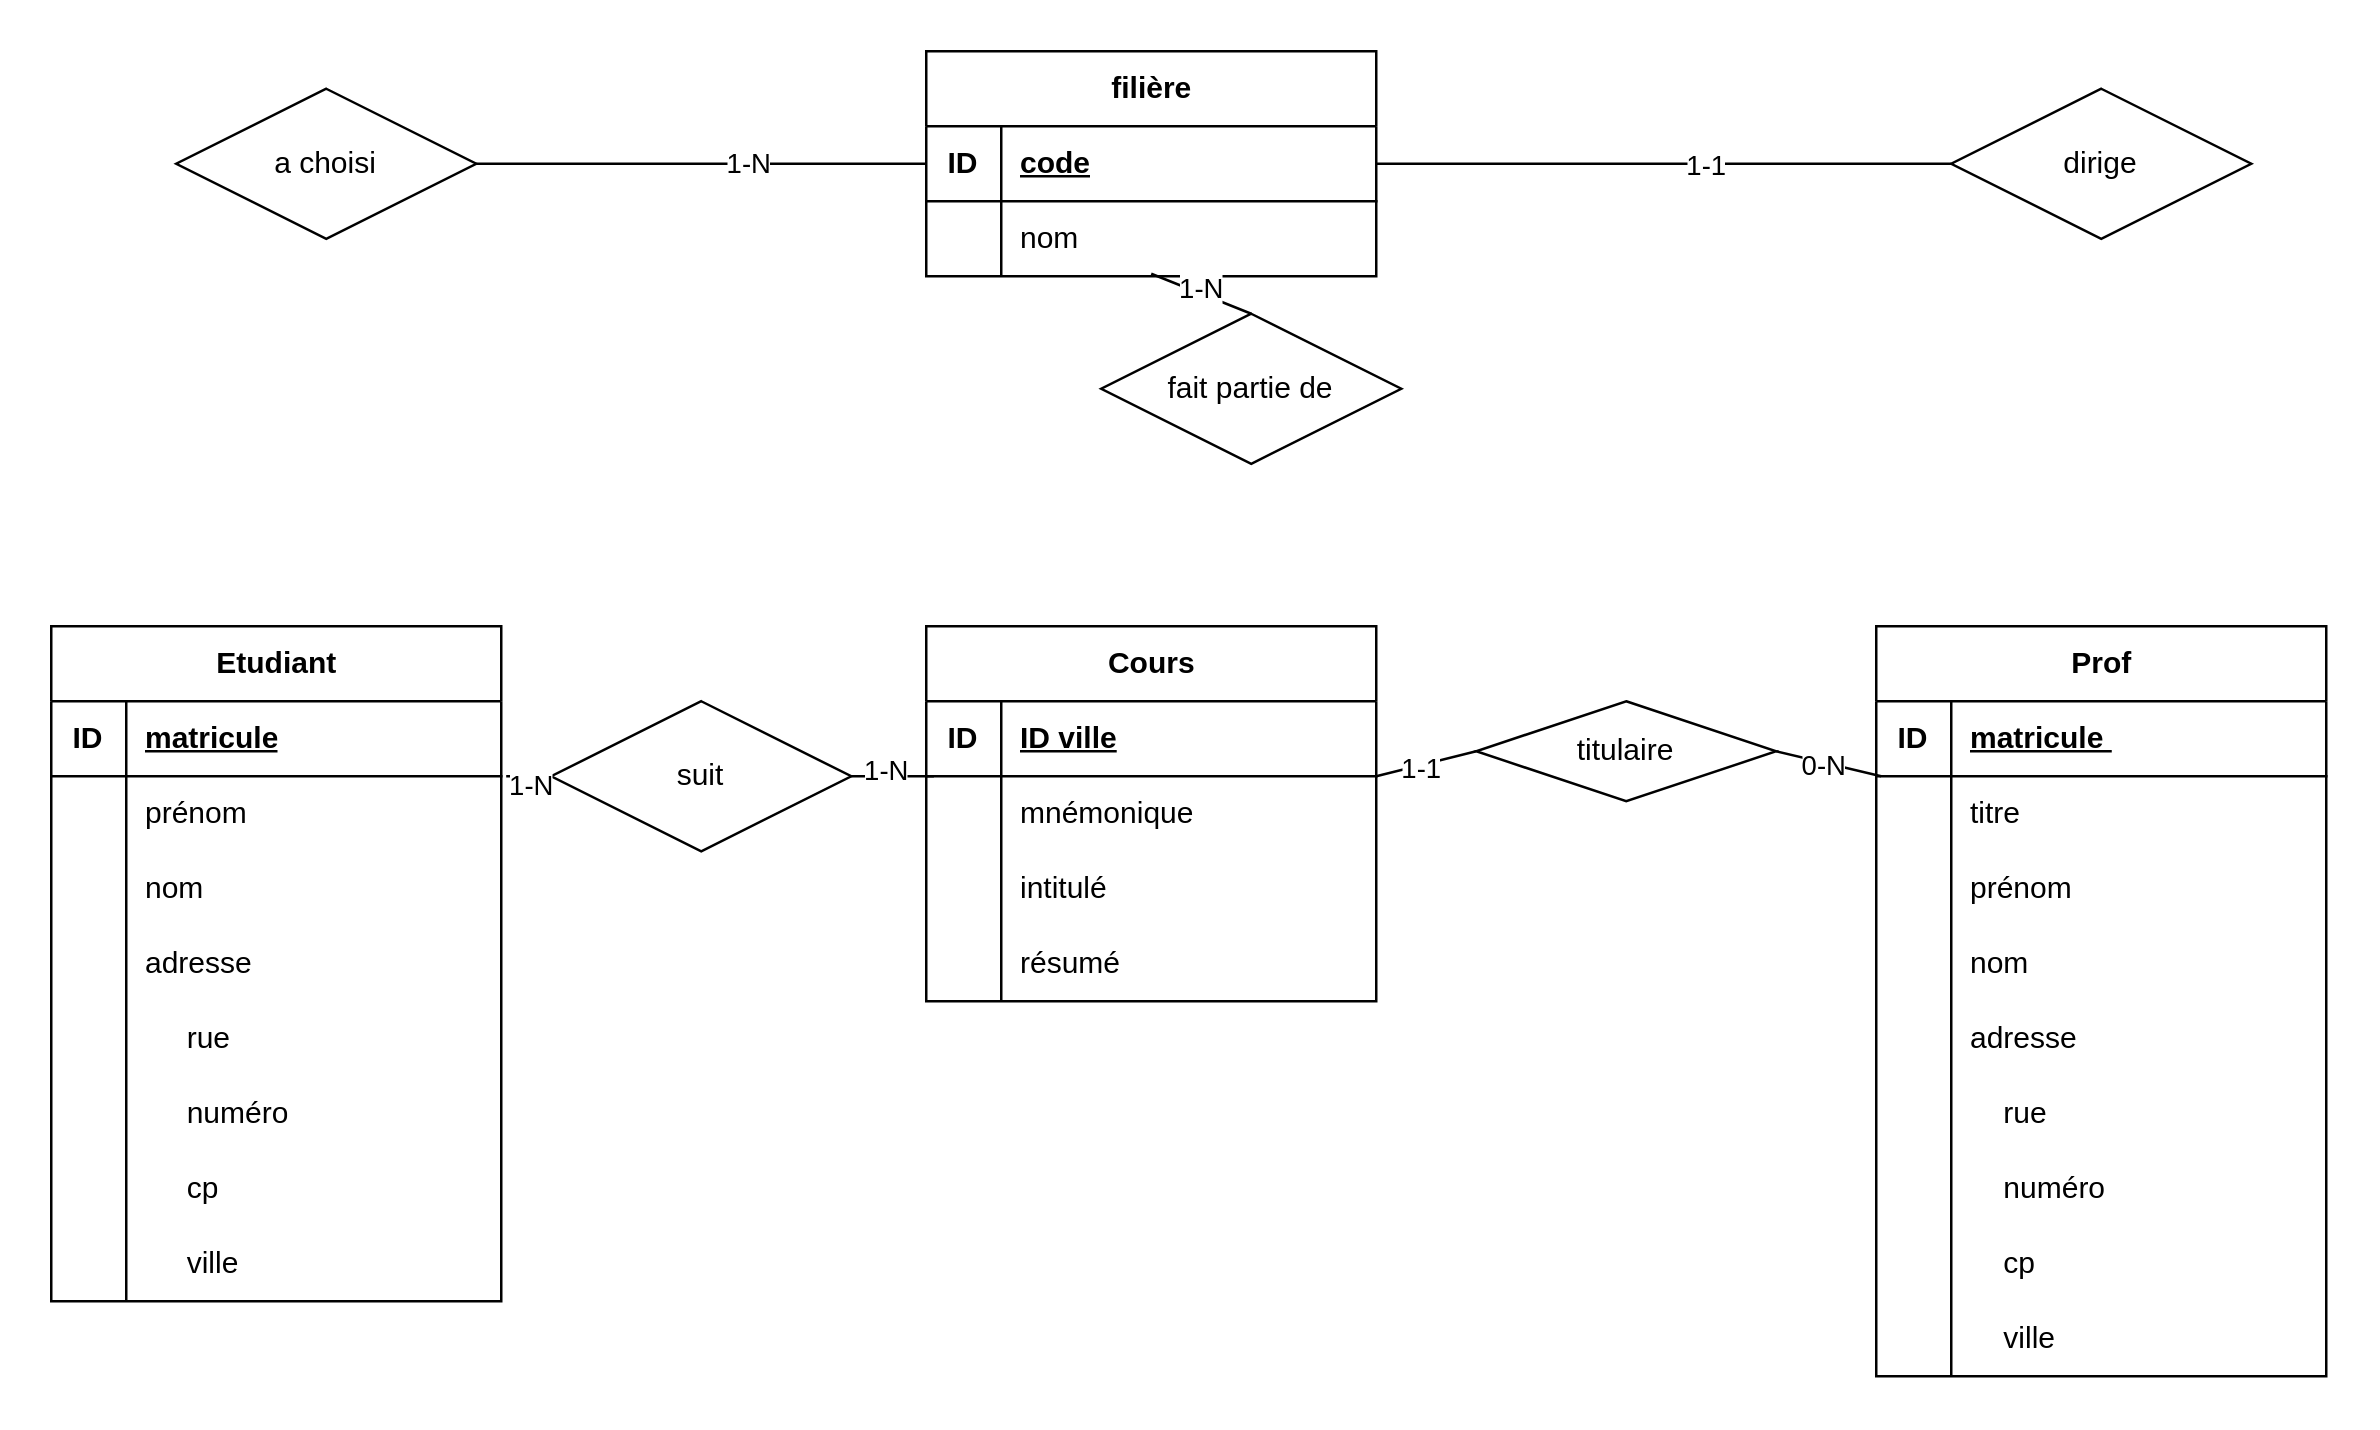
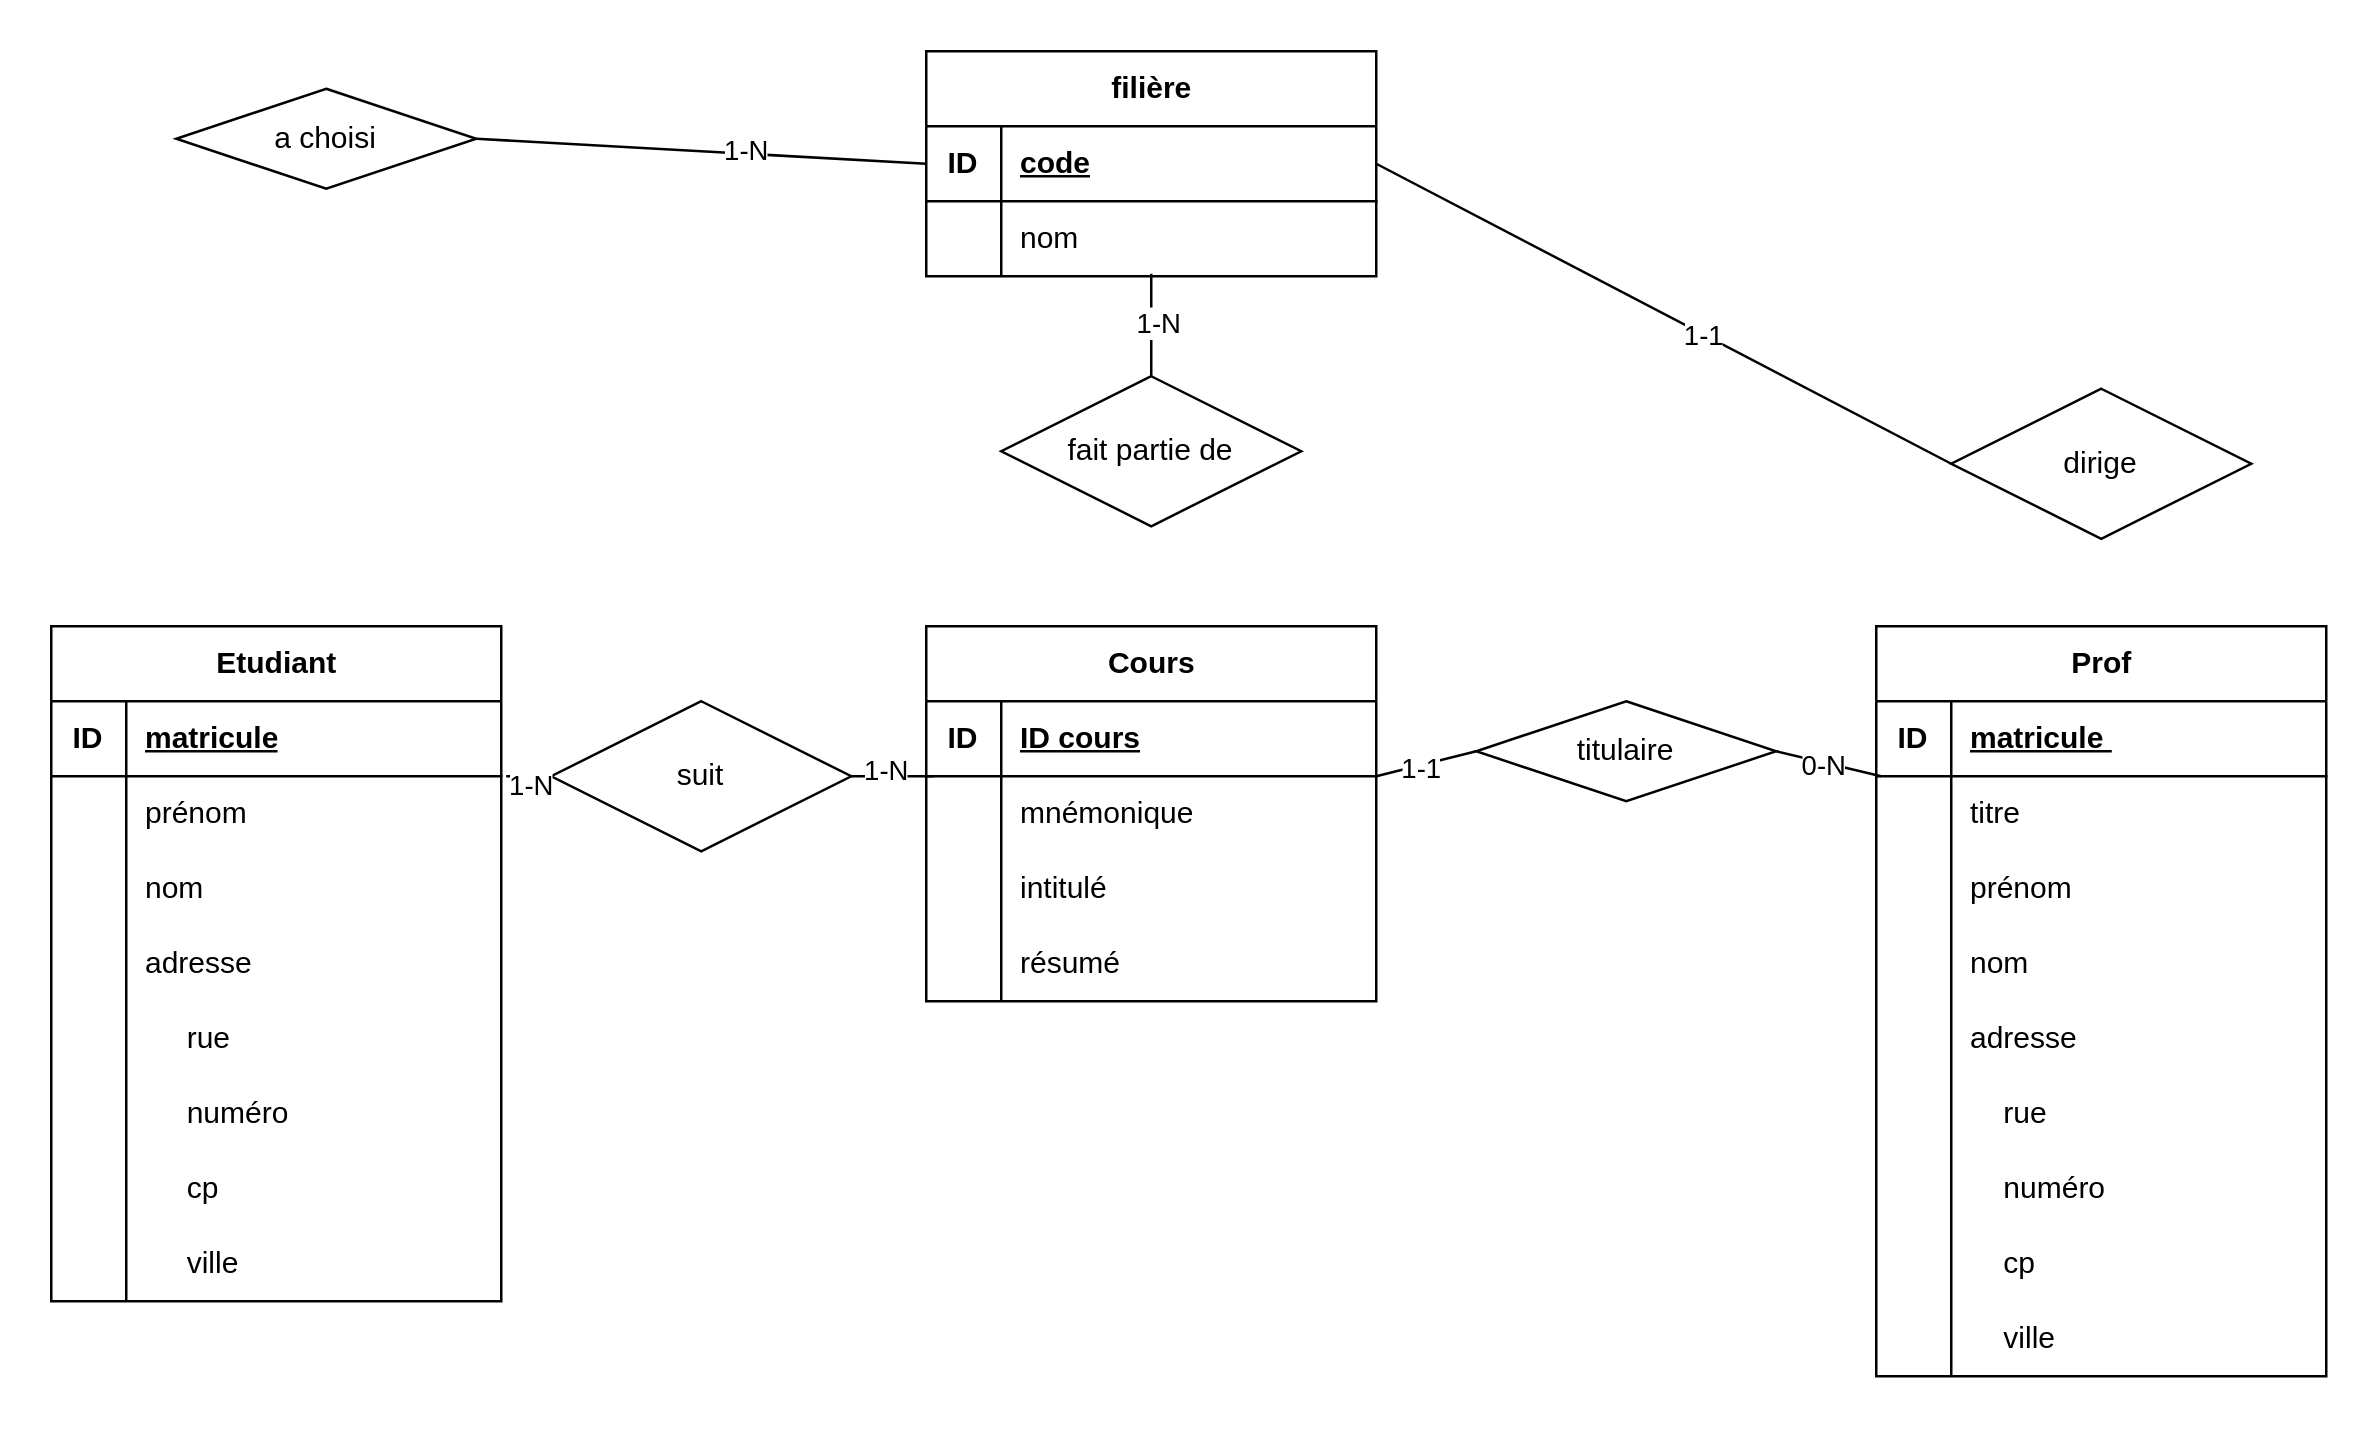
- <mxCell id="78" value="a choisi" style="shape=rhombus;perimeter=rhombusPerimeter;whiteSpace=wrap;html=1;align=center;" vertex="1" parent="1"><mxGeometry x="70" y="35" width="120" height="60" as="geometry" /></mxCell>
+ <mxCell id="78" value="a choisi" style="shape=rhombus;perimeter=rhombusPerimeter;whiteSpace=wrap;html=1;align=center;" vertex="1" parent="1"><mxGeometry x="70" y="35" width="120" height="40" as="geometry" /></mxCell>
- <mxCell id="77" value="dirige" style="shape=rhombus;perimeter=rhombusPerimeter;whiteSpace=wrap;html=1;align=center;" vertex="1" parent="1"><mxGeometry x="780" y="35" width="120" height="60" as="geometry" /></mxCell>
+ <mxCell id="77" value="dirige" style="shape=rhombus;perimeter=rhombusPerimeter;whiteSpace=wrap;html=1;align=center;" vertex="1" parent="1"><mxGeometry x="780" y="155" width="120" height="60" as="geometry" /></mxCell>
- <mxCell id="91" value="fait partie de" style="shape=rhombus;perimeter=rhombusPerimeter;whiteSpace=wrap;html=1;align=center;" vertex="1" parent="1"><mxGeometry x="440" y="125" width="120" height="60" as="geometry" /></mxCell>
+ <mxCell id="91" value="fait partie de" style="shape=rhombus;perimeter=rhombusPerimeter;whiteSpace=wrap;html=1;align=center;" vertex="1" parent="1"><mxGeometry x="400" y="150" width="120" height="60" as="geometry" /></mxCell>
- <mxCell id="30" value="ID ville" style="shape=partialRectangle;connectable=0;fillColor=none;top=0;left=0;bottom=0;right=0;align=left;spacingLeft=6;fontStyle=5;overflow=hidden;whiteSpace=wrap;html=1;" vertex="1" parent="28"><mxGeometry x="30" width="150" height="30" as="geometry"><mxRectangle width="150" height="30" as="alternateBounds" /></mxGeometry></mxCell>
+ <mxCell id="30" value="ID cours" style="shape=partialRectangle;connectable=0;fillColor=none;top=0;left=0;bottom=0;right=0;align=left;spacingLeft=6;fontStyle=5;overflow=hidden;whiteSpace=wrap;html=1;" vertex="1" parent="28"><mxGeometry x="30" width="150" height="30" as="geometry"><mxRectangle width="150" height="30" as="alternateBounds" /></mxGeometry></mxCell>
